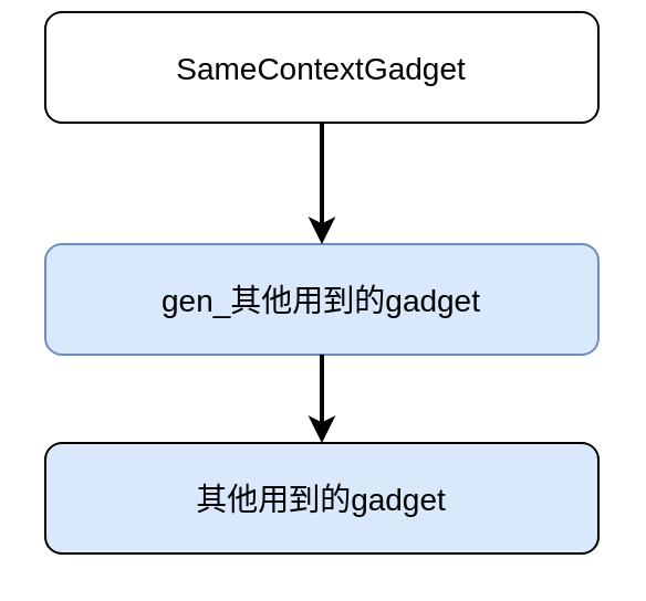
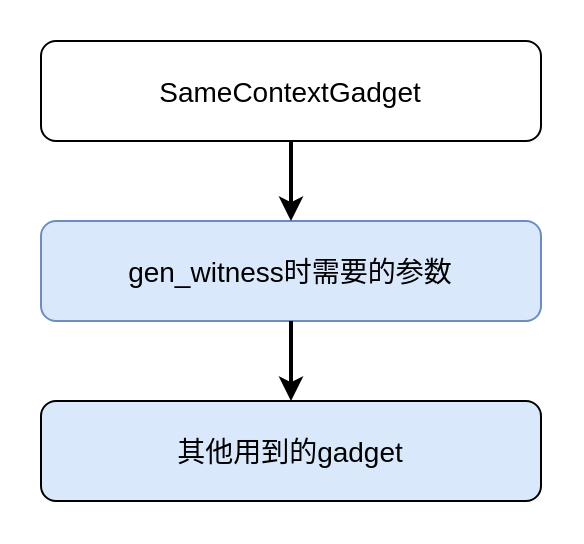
- <mxCell id="2" value="&lt;span style=&quot;font-size: 14px;&quot;&gt;SameContextGadget&lt;/span&gt;" style="rounded=1;whiteSpace=wrap;html=1;fontSize=18;" parent="1" vertex="1"><mxGeometry x="20" y="5" width="250" height="50" as="geometry" /></mxCell>
+ <mxCell id="2" value="&lt;span style=&quot;font-size: 14px;&quot;&gt;SameContextGadget&lt;/span&gt;" style="rounded=1;whiteSpace=wrap;html=1;fontSize=18;" parent="1" vertex="1"><mxGeometry x="20" y="20" width="250" height="50" as="geometry" /></mxCell>
- <mxCell id="3" value="&lt;span style=&quot;font-size: 14px;&quot;&gt;gen_其他用到的gadget&lt;/span&gt;" style="rounded=1;whiteSpace=wrap;html=1;fontSize=18;fillColor=#dae8fc;strokeColor=#6c8ebf;" parent="1" vertex="1"><mxGeometry x="20" y="110" width="250" height="50" as="geometry" /></mxCell>
+ <mxCell id="3" value="&lt;span style=&quot;font-size: 14px;&quot;&gt;gen_witness时需要的参数&lt;/span&gt;" style="rounded=1;whiteSpace=wrap;html=1;fontSize=18;fillColor=#dae8fc;strokeColor=#6c8ebf;" parent="1" vertex="1"><mxGeometry x="20" y="110" width="250" height="50" as="geometry" /></mxCell>
